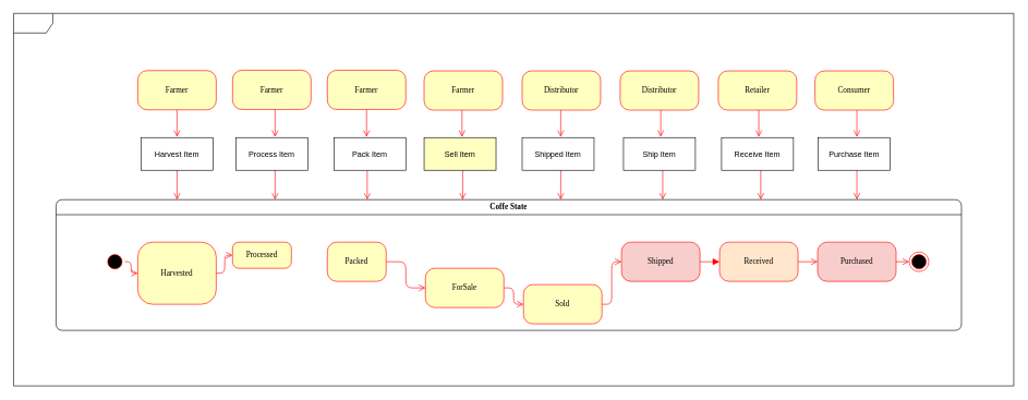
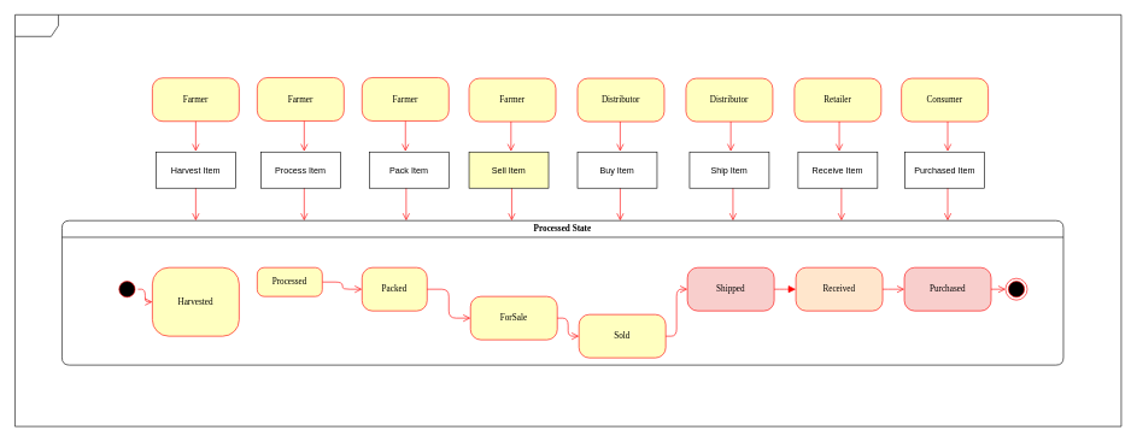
- <mxCell id="47" value="Shipped Item" style="" vertex="1" parent="1"><mxGeometry x="798" y="210" width="110" height="50" as="geometry" /></mxCell>
+ <mxCell id="47" value="Buy Item" style="" vertex="1" parent="1"><mxGeometry x="798" y="210" width="110" height="50" as="geometry" /></mxCell>
- <mxCell id="53" value="Purchase Item" style="" vertex="1" parent="1"><mxGeometry x="1251" y="210" width="110" height="50" as="geometry" /></mxCell>
+ <mxCell id="53" value="Purchased Item" style="" vertex="1" parent="1"><mxGeometry x="1251" y="210" width="110" height="50" as="geometry" /></mxCell>
- <mxCell id="15" value="Coffe State" style="swimlane;whiteSpace=wrap;html=1;rounded=1;shadow=0;comic=0;labelBackgroundColor=none;strokeWidth=1;fontFamily=Verdana;fontSize=12;align=center;" parent="1" vertex="1"><mxGeometry x="85" y="305" width="1385" height="200" as="geometry" /></mxCell>
+ <mxCell id="15" value="Processed State" style="swimlane;whiteSpace=wrap;html=1;rounded=1;shadow=0;comic=0;labelBackgroundColor=none;strokeWidth=1;fontFamily=Verdana;fontSize=12;align=center;" parent="1" vertex="1"><mxGeometry x="85" y="305" width="1385" height="200" as="geometry" /></mxCell>
+ <mxCell id="21" style="edgeStyle=elbowEdgeStyle;html=1;labelBackgroundColor=none;endArrow=open;endSize=8;strokeColor=#ff0000;fontFamily=Verdana;fontSize=12;align=left;" parent="15" source="22" target="24" edge="1"><mxGeometry relative="1" as="geometry" /></mxCell>
- <mxCell id="16" style="edgeStyle=elbowEdgeStyle;html=1;labelBackgroundColor=none;endArrow=open;endSize=8;strokeColor=#ff0000;fontFamily=Verdana;fontSize=12;align=left;" parent="15" source="17" target="22" edge="1"><mxGeometry relative="1" as="geometry" /></mxCell>
